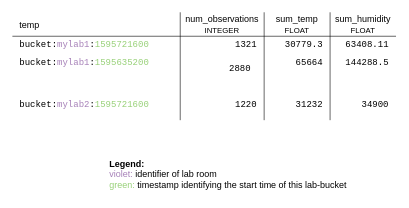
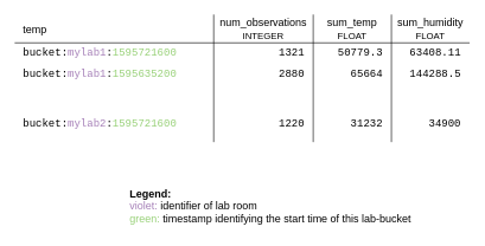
- <mxCell id="16" value="&lt;font face=&quot;Courier New&quot;&gt;&lt;span style=&quot;font-size: 15px&quot;&gt;30779.3&lt;/span&gt;&lt;/font&gt;" style="text;html=1;strokeColor=none;fillColor=none;align=right;verticalAlign=middle;whiteSpace=wrap;rounded=0;" vertex="1" parent="1"><mxGeometry x="450" y="60" width="90" height="30" as="geometry" /></mxCell>
+ <mxCell id="16" value="&lt;font face=&quot;Courier New&quot;&gt;&lt;span style=&quot;font-size: 15px&quot;&gt;50779.3&lt;/span&gt;&lt;/font&gt;" style="text;html=1;strokeColor=none;fillColor=none;align=right;verticalAlign=middle;whiteSpace=wrap;rounded=0;" vertex="1" parent="1"><mxGeometry x="450" y="60" width="90" height="30" as="geometry" /></mxCell>
- <mxCell id="13" value="&lt;font face=&quot;Courier New&quot;&gt;&lt;span style=&quot;font-size: 15px&quot;&gt;2880&lt;/span&gt;&lt;/font&gt;" style="text;html=1;strokeColor=none;fillColor=none;align=right;verticalAlign=middle;whiteSpace=wrap;rounded=0;" vertex="1" parent="1"><mxGeometry x="300" y="100" width="120" height="30" as="geometry" /></mxCell>
+ <mxCell id="13" value="&lt;font face=&quot;Courier New&quot;&gt;&lt;span style=&quot;font-size: 15px&quot;&gt;2880&lt;/span&gt;&lt;/font&gt;" style="text;html=1;strokeColor=none;fillColor=none;align=right;verticalAlign=middle;whiteSpace=wrap;rounded=0;" vertex="1" parent="1"><mxGeometry x="310" y="90" width="120" height="30" as="geometry" /></mxCell>
